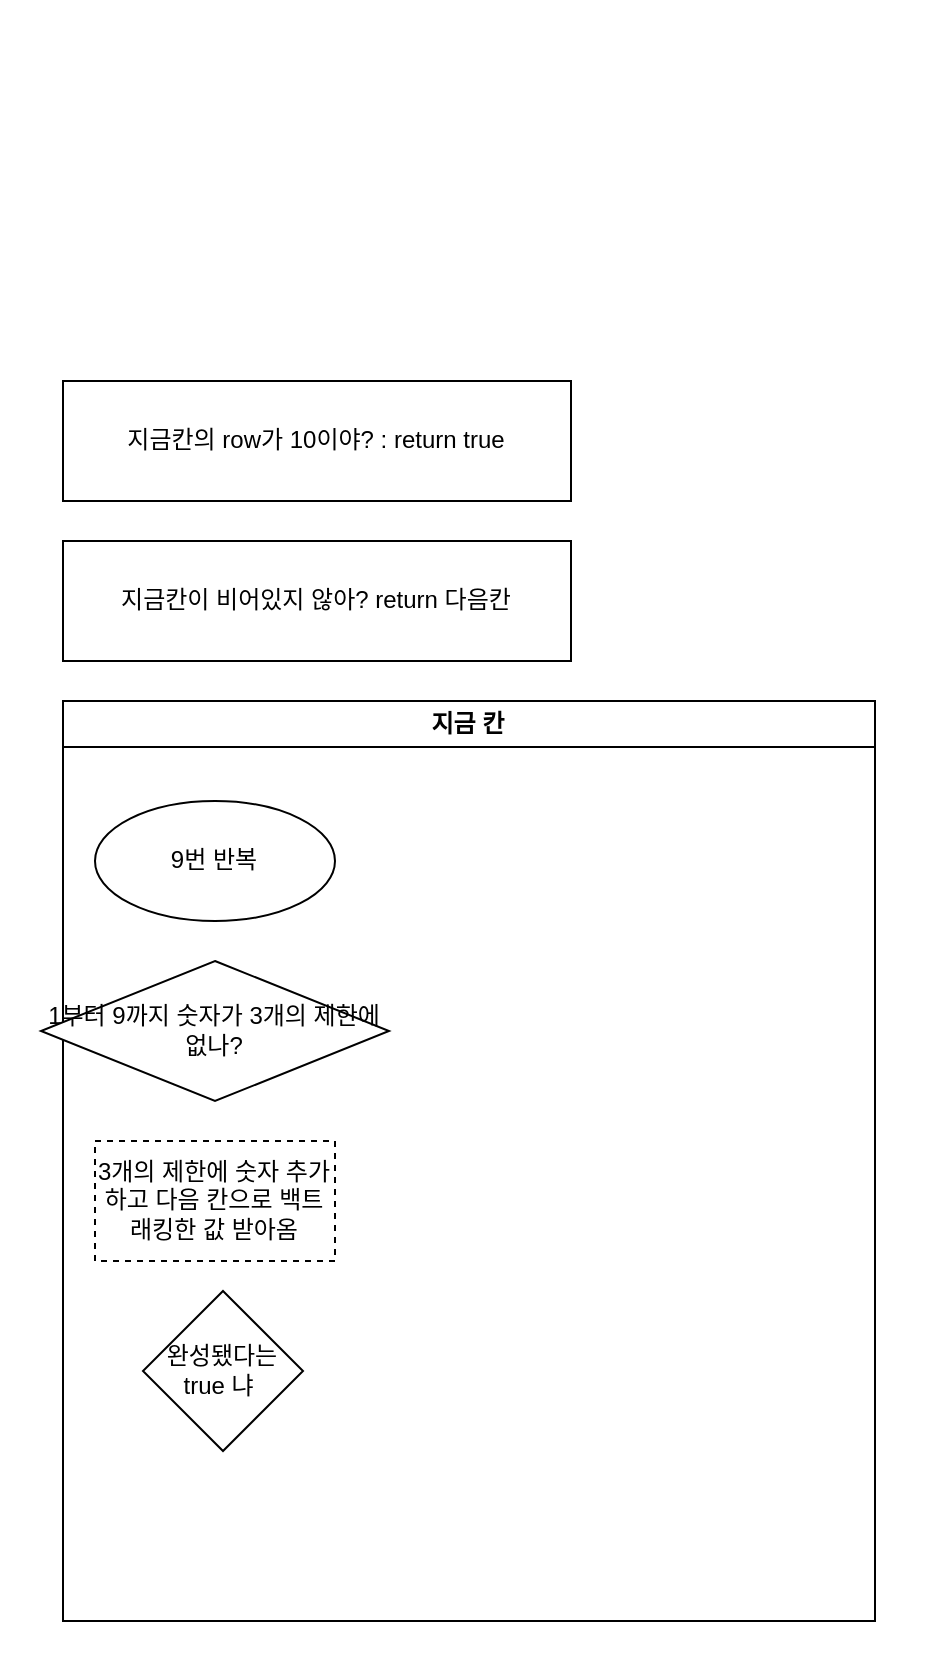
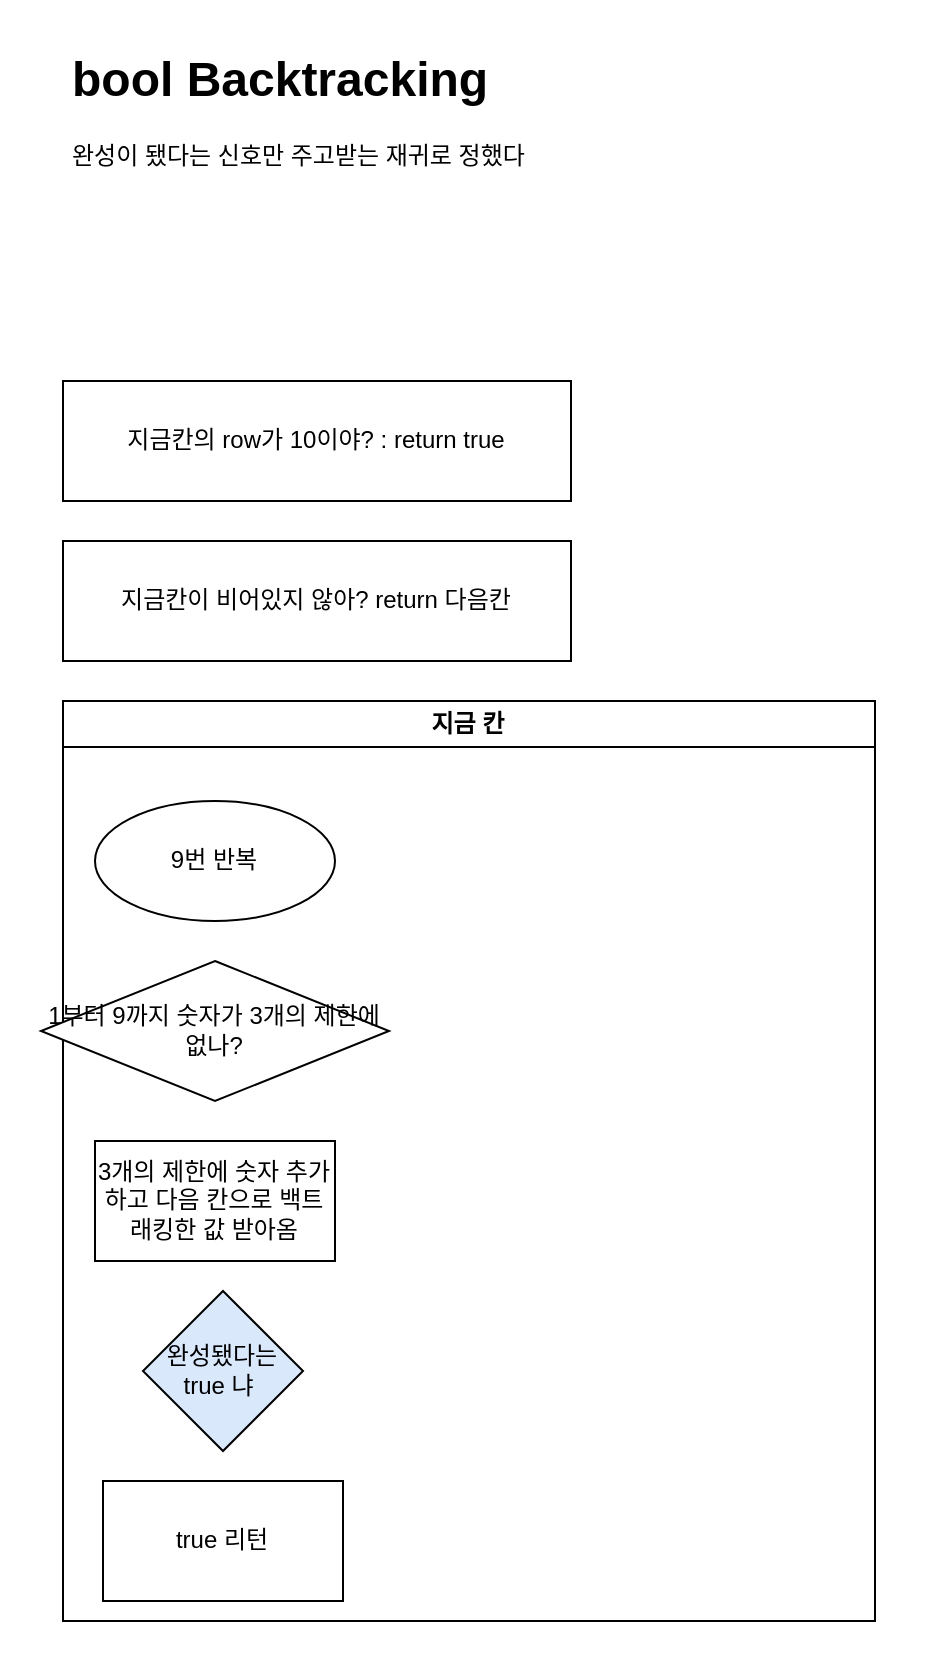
+ <mxCell id="2" value="&lt;h1&gt;bool Backtracking&lt;/h1&gt;&lt;p&gt;완성이 됐다는 신호만 주고받는 재귀로 정했다&amp;nbsp;&lt;/p&gt;" style="text;html=1;strokeColor=none;fillColor=none;spacing=5;spacingTop=-20;whiteSpace=wrap;overflow=hidden;rounded=0;" vertex="1" parent="1"><mxGeometry x="31" y="20" width="410" height="120" as="geometry" /></mxCell>
- <mxCell id="6" value="3개의 제한에 숫자 추가하고 다음 칸으로 백트래킹한 값 받아옴" style="rounded=0;whiteSpace=wrap;html=1;dashed=1;" vertex="1" parent="3"><mxGeometry x="16" y="220" width="120" height="60" as="geometry" /></mxCell>
+ <mxCell id="6" value="3개의 제한에 숫자 추가하고 다음 칸으로 백트래킹한 값 받아옴" style="rounded=0;whiteSpace=wrap;html=1;" vertex="1" parent="3"><mxGeometry x="16" y="220" width="120" height="60" as="geometry" /></mxCell>
- <mxCell id="7" value="완성됐다는 true 냐&amp;nbsp;" style="rhombus;whiteSpace=wrap;html=1;" vertex="1" parent="3"><mxGeometry x="40" y="295" width="80" height="80" as="geometry" /></mxCell>
+ <mxCell id="7" value="완성됐다는 true 냐&amp;nbsp;" style="rhombus;whiteSpace=wrap;html=1;fillColor=#dae8fc;" vertex="1" parent="3"><mxGeometry x="40" y="295" width="80" height="80" as="geometry" /></mxCell>
+ <mxCell id="8" value="true 리턴" style="rounded=0;whiteSpace=wrap;html=1;" vertex="1" parent="3"><mxGeometry x="20" y="390" width="120" height="60" as="geometry" /></mxCell>
